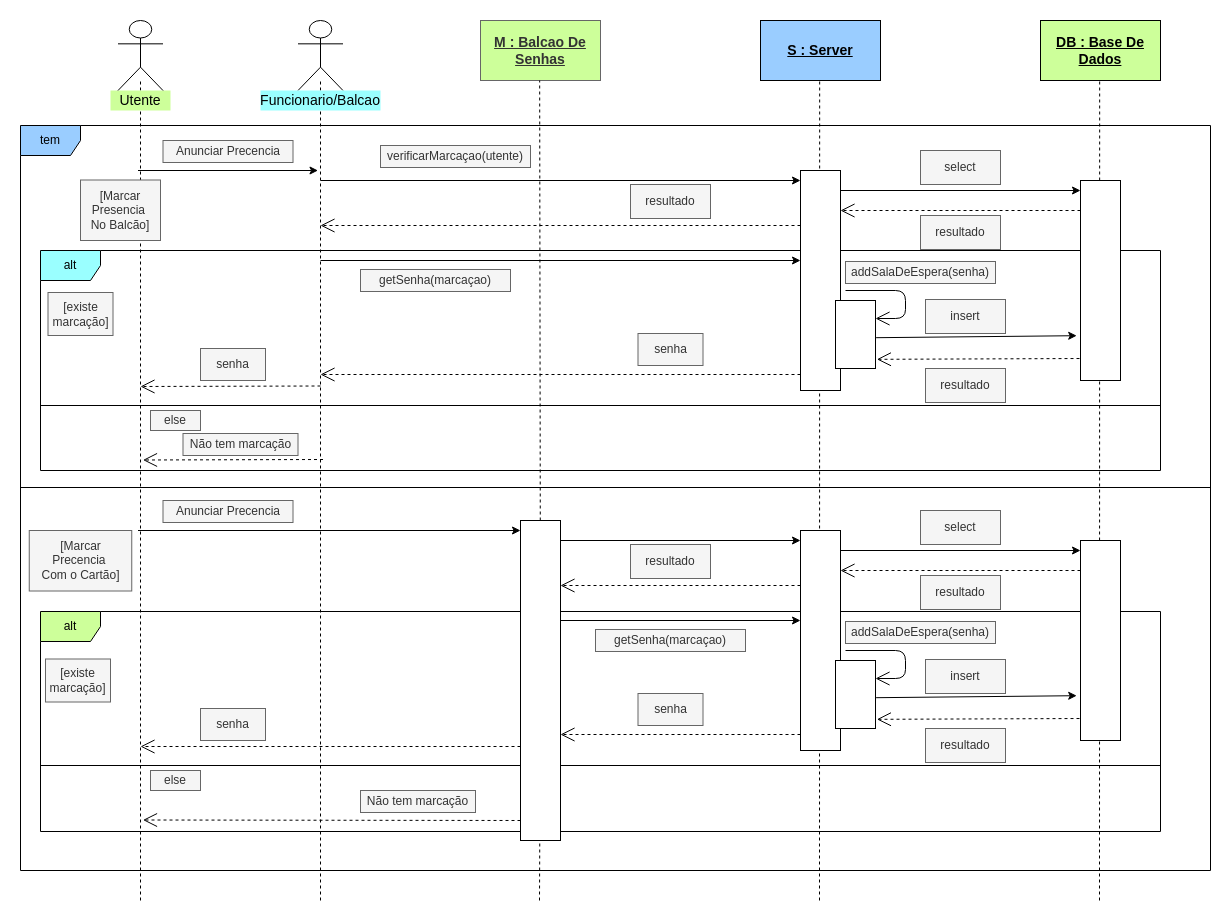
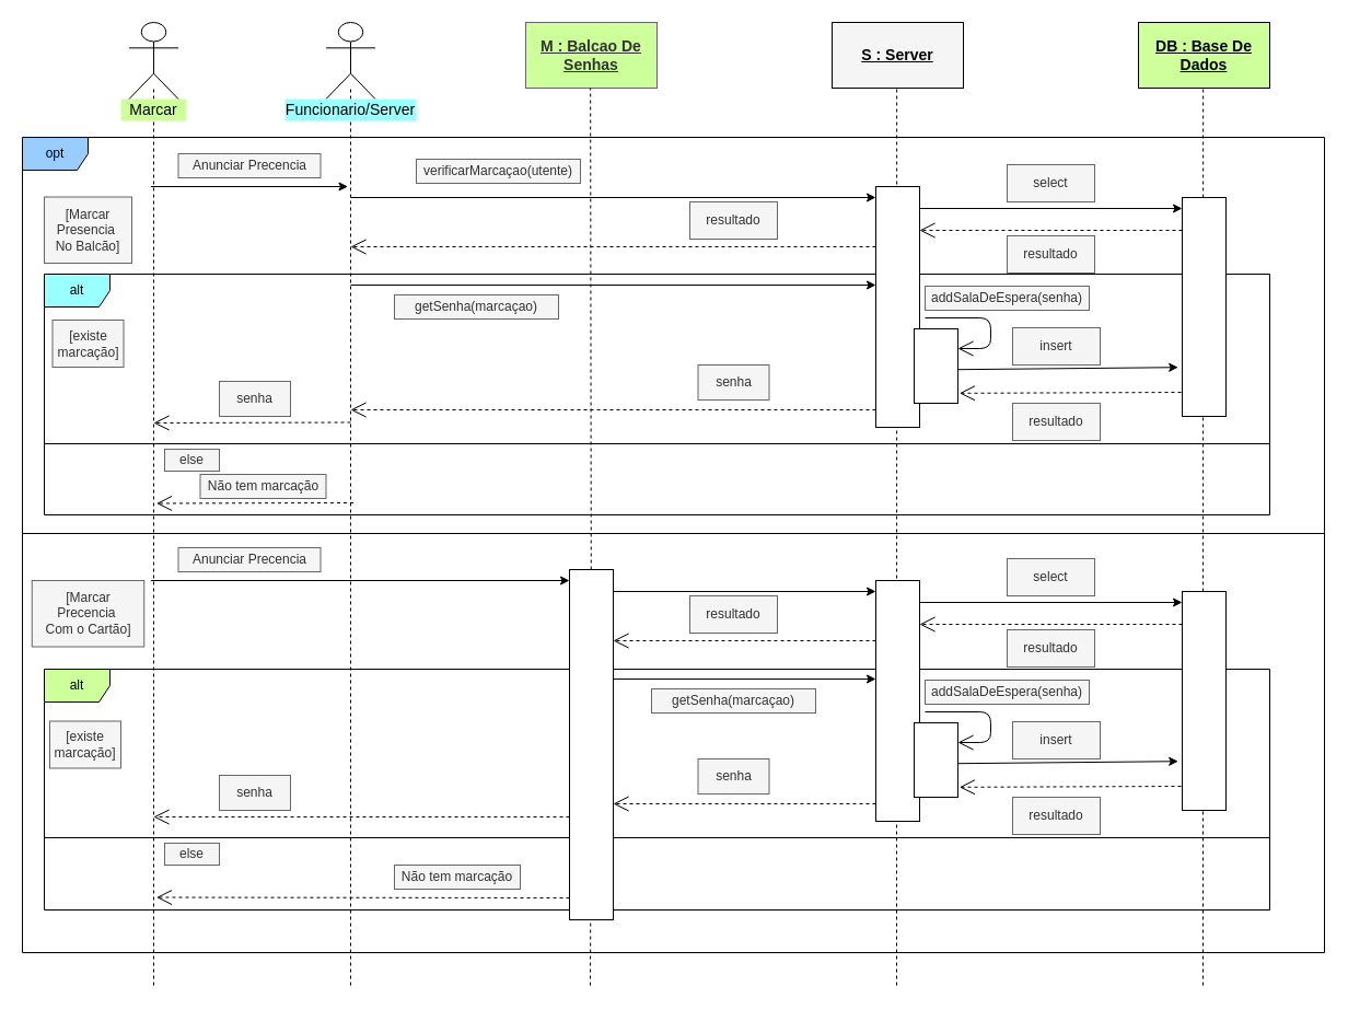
- <mxCell id="82" value="&lt;font style=&quot;font-size: 14px&quot;&gt;&lt;b&gt;&lt;u&gt;S : Server&lt;/u&gt;&lt;/b&gt;&lt;/font&gt;" style="rounded=0;whiteSpace=wrap;html=1;fillColor=#9ACDFF;" vertex="1" parent="1"><mxGeometry x="760" y="20" width="120" height="60" as="geometry" /></mxCell>
+ <mxCell id="82" value="&lt;font style=&quot;font-size: 14px&quot;&gt;&lt;b&gt;&lt;u&gt;S : Server&lt;/u&gt;&lt;/b&gt;&lt;/font&gt;" style="rounded=0;whiteSpace=wrap;html=1;fillColor=#f5f5f5;" vertex="1" parent="1"><mxGeometry x="760" y="20" width="120" height="60" as="geometry" /></mxCell>
- <mxCell id="7" value="&lt;span style=&quot;font-size: 14px&quot;&gt;Utente&lt;/span&gt;" style="text;html=1;align=center;verticalAlign=middle;whiteSpace=wrap;rounded=0;fillColor=#CDFF9A;" parent="1" vertex="1"><mxGeometry x="110" y="90" width="60" height="20" as="geometry" /></mxCell>
+ <mxCell id="7" value="&lt;span style=&quot;font-size: 14px&quot;&gt;Marcar&lt;/span&gt;" style="text;html=1;align=center;verticalAlign=middle;whiteSpace=wrap;rounded=0;fillColor=#CDFF9A;" parent="1" vertex="1"><mxGeometry x="110" y="90" width="60" height="20" as="geometry" /></mxCell>
- <mxCell id="17" value="&lt;span style=&quot;font-size: 14px&quot;&gt;Funcionario/Balcao&lt;/span&gt;" style="text;html=1;align=center;verticalAlign=middle;whiteSpace=wrap;rounded=0;fillColor=#9AFFFF;" parent="1" vertex="1"><mxGeometry x="260" y="90" width="120" height="20" as="geometry" /></mxCell>
+ <mxCell id="17" value="&lt;span style=&quot;font-size: 14px&quot;&gt;Funcionario/Server&lt;/span&gt;" style="text;html=1;align=center;verticalAlign=middle;whiteSpace=wrap;rounded=0;fillColor=#9AFFFF;" parent="1" vertex="1"><mxGeometry x="260" y="90" width="120" height="20" as="geometry" /></mxCell>
- <mxCell id="2" value="tem" style="shape=umlFrame;whiteSpace=wrap;html=1;fillColor=#9ACDFF;" parent="1" vertex="1"><mxGeometry x="20" y="125" width="1190" height="745" as="geometry" /></mxCell>
+ <mxCell id="2" value="opt" style="shape=umlFrame;whiteSpace=wrap;html=1;fillColor=#9ACDFF;" parent="1" vertex="1"><mxGeometry x="20" y="125" width="1190" height="745" as="geometry" /></mxCell>
- <mxCell id="80" value="[Marcar&lt;br&gt;Presencia&amp;nbsp;&lt;br&gt;No Balcão]" style="text;html=1;strokeColor=#666666;align=center;verticalAlign=middle;whiteSpace=wrap;rounded=0;fillColor=#f5f5f5;fontColor=#333333;" parent="1" vertex="1"><mxGeometry x="80" y="179.5" width="80" height="60.5" as="geometry" /></mxCell>
+ <mxCell id="80" value="[Marcar&lt;br&gt;Presencia&amp;nbsp;&lt;br&gt;No Balcão]" style="text;html=1;strokeColor=#666666;align=center;verticalAlign=middle;whiteSpace=wrap;rounded=0;fillColor=#f5f5f5;fontColor=#333333;" parent="1" vertex="1"><mxGeometry y="179.5" width="80" height="60.5" as="geometry" x="40" /></mxCell>
